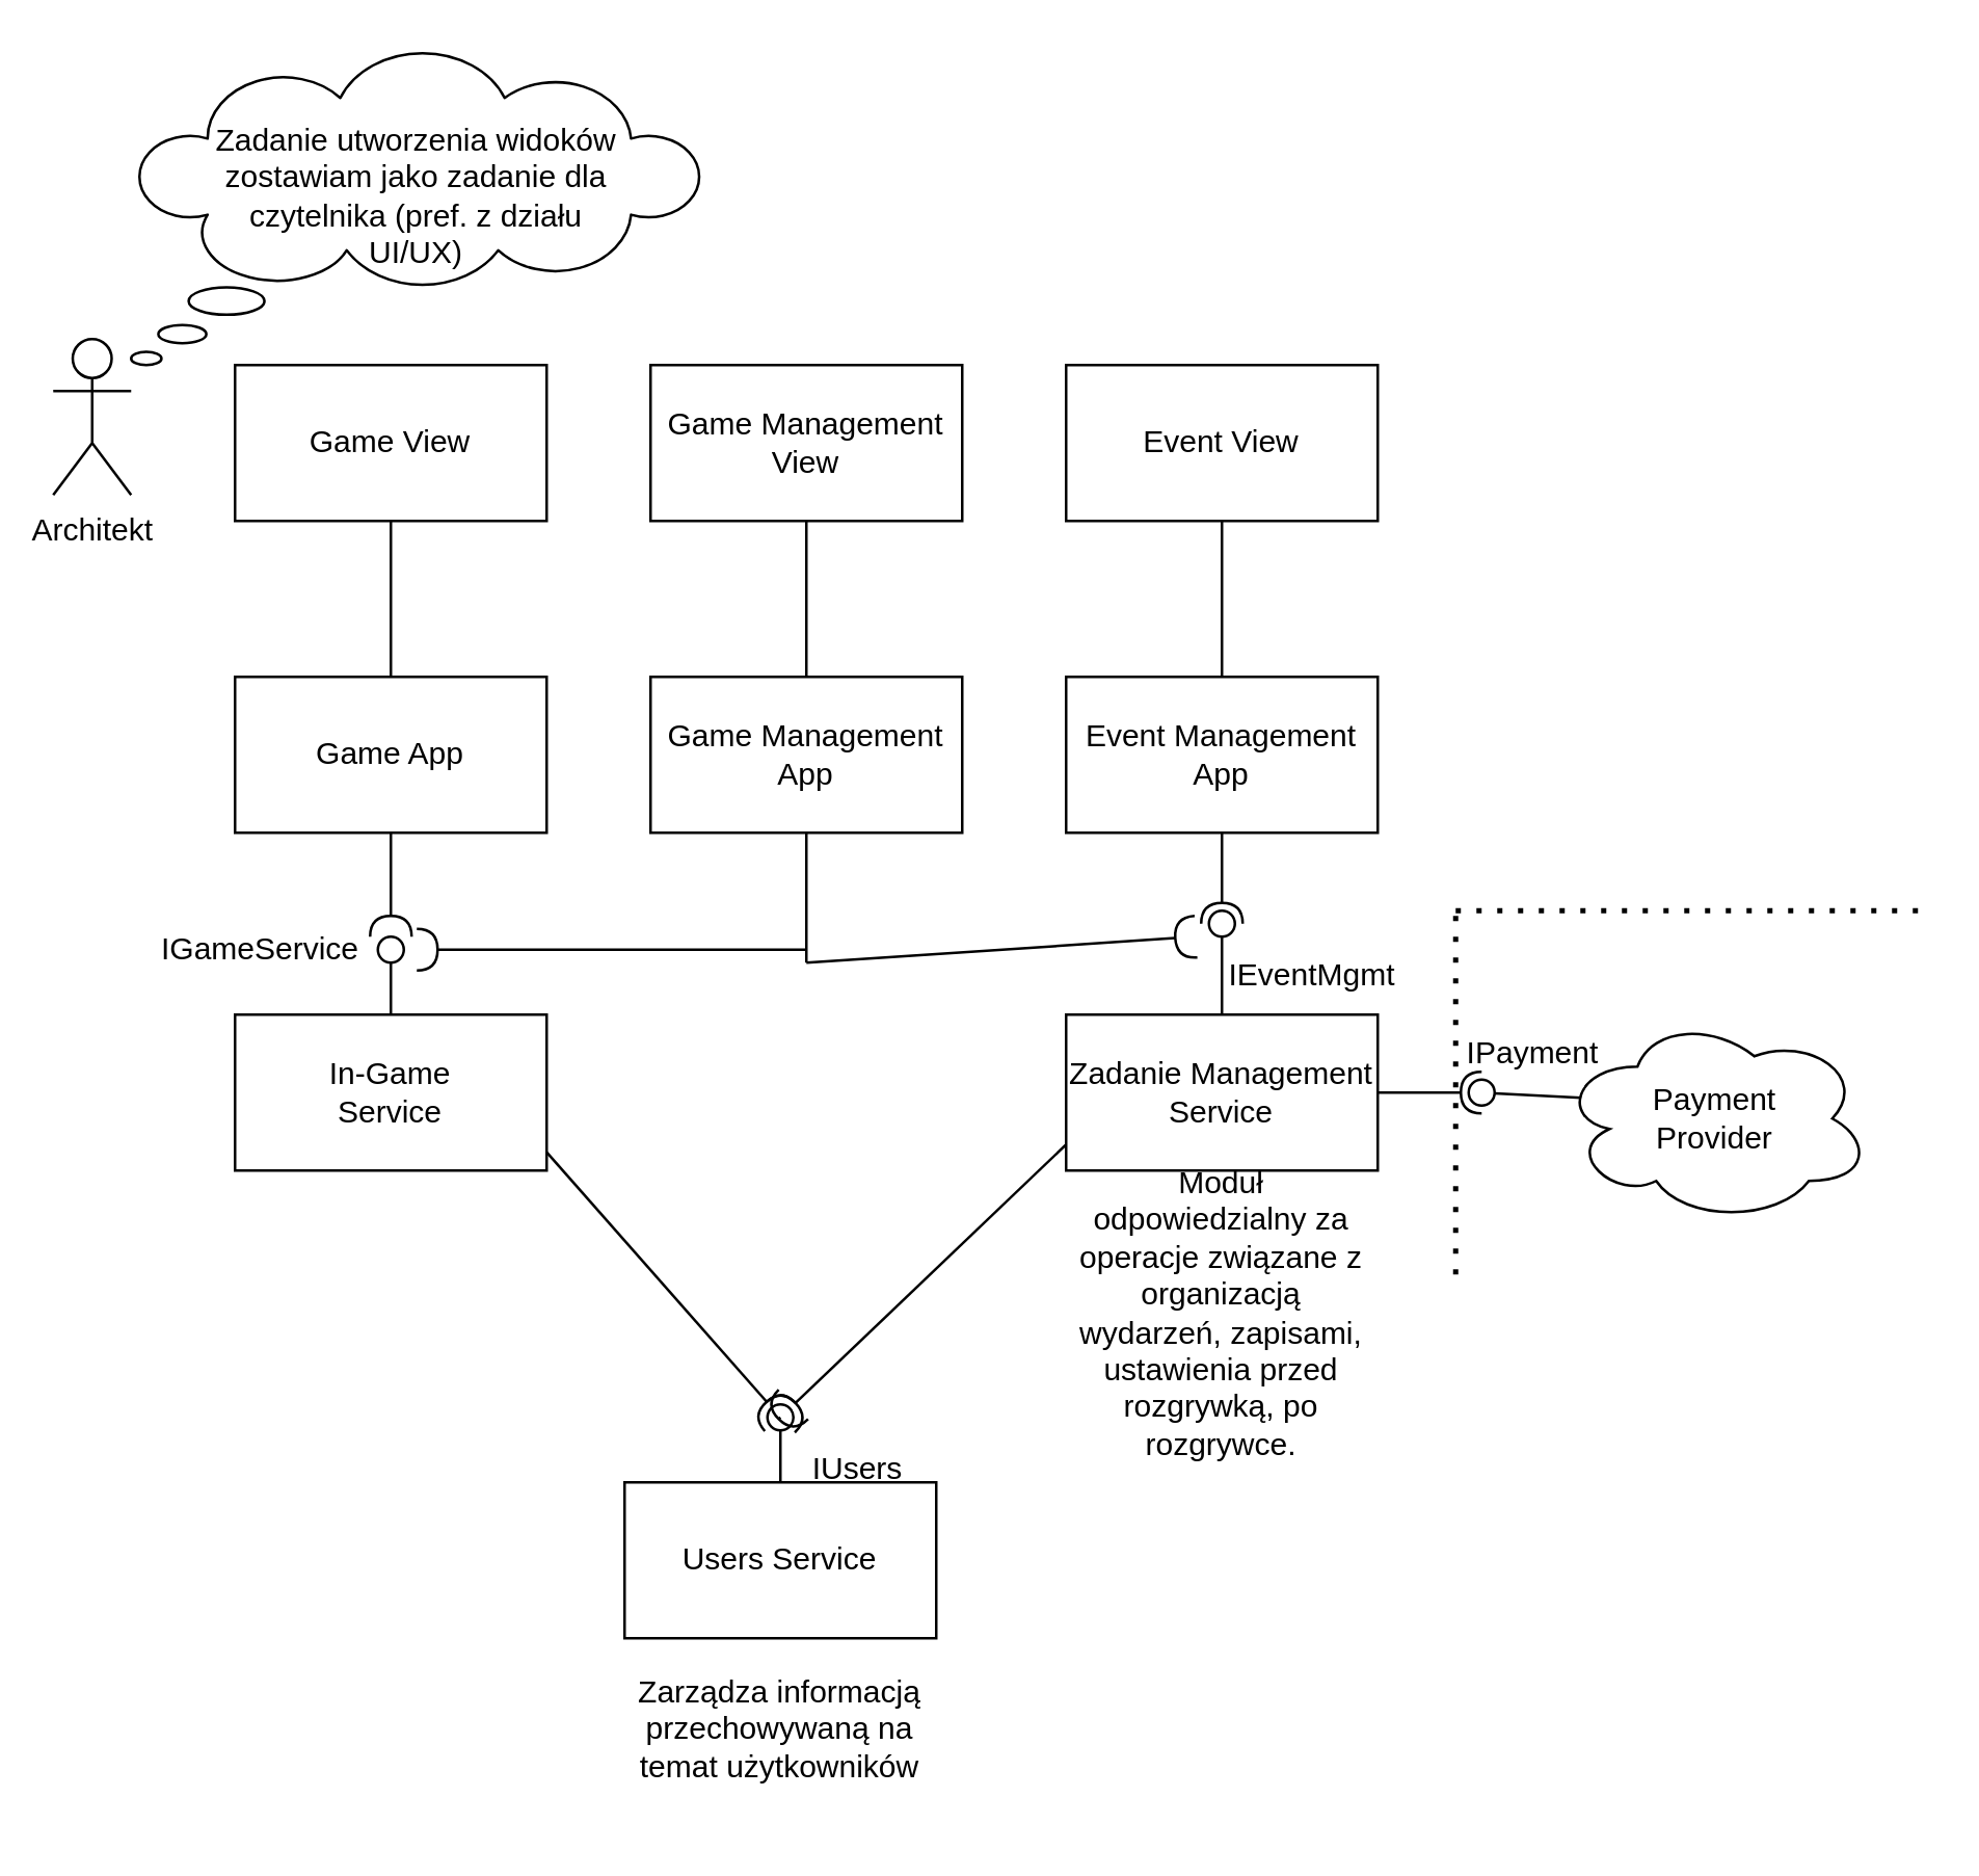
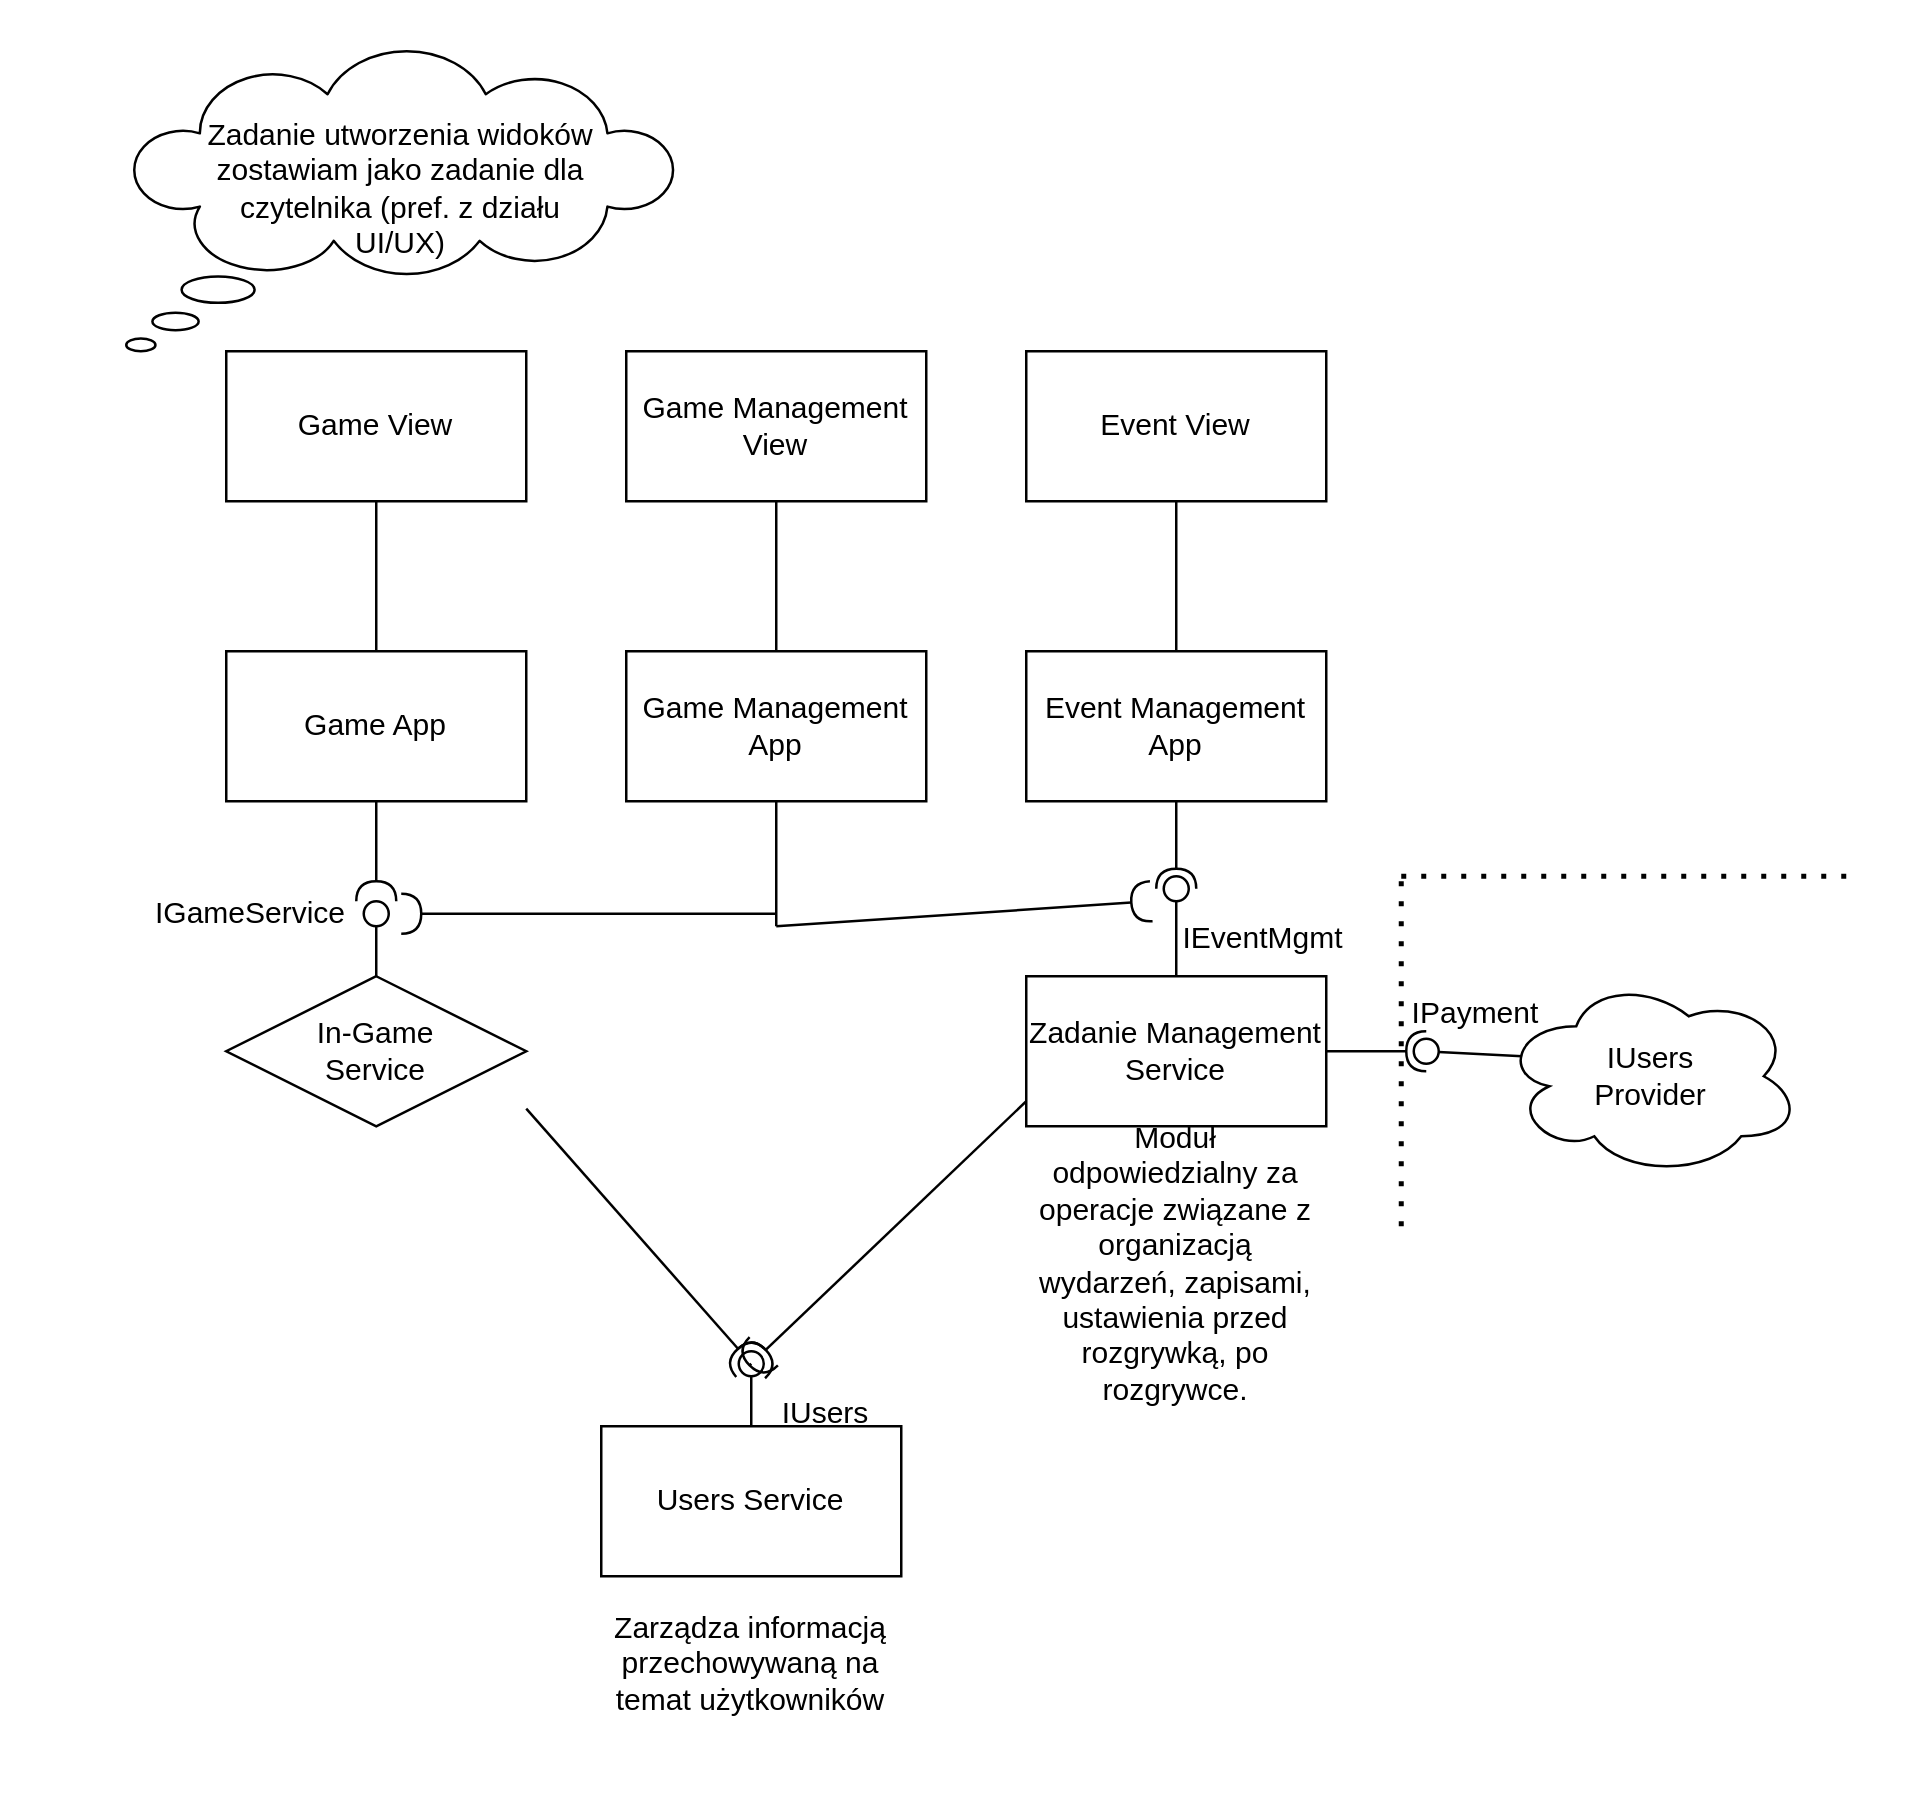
- <mxCell id="50" value="Architekt" style="shape=umlActor;verticalLabelPosition=bottom;verticalAlign=top;html=1;outlineConnect=0;" vertex="1" parent="49"><mxGeometry y="110" width="30" height="60" as="geometry" /></mxCell>
- <mxCell id="6" value="&lt;div&gt;In-Game&lt;/div&gt;&lt;div&gt;Service&lt;/div&gt;" style="rounded=0;whiteSpace=wrap;html=1;" vertex="1" parent="5"><mxGeometry width="120" height="60" as="geometry" /></mxCell>
+ <mxCell id="6" value="&lt;div&gt;In-Game&lt;/div&gt;&lt;div&gt;Service&lt;/div&gt;" style="rhombus;whiteSpace=wrap;html=1;" vertex="1" parent="5"><mxGeometry width="120" height="60" as="geometry" /></mxCell>
- <mxCell id="40" value="Payment&lt;br&gt;&lt;div&gt;Provider&lt;/div&gt;" style="ellipse;shape=cloud;whiteSpace=wrap;html=1;" vertex="1" parent="39"><mxGeometry x="40" y="60" width="120" height="80" as="geometry" /></mxCell>
+ <mxCell id="40" value="IUsers&lt;br&gt;&lt;div&gt;Provider&lt;/div&gt;" style="ellipse;shape=cloud;whiteSpace=wrap;html=1;" vertex="1" parent="39"><mxGeometry x="40" y="60" width="120" height="80" as="geometry" /></mxCell>
